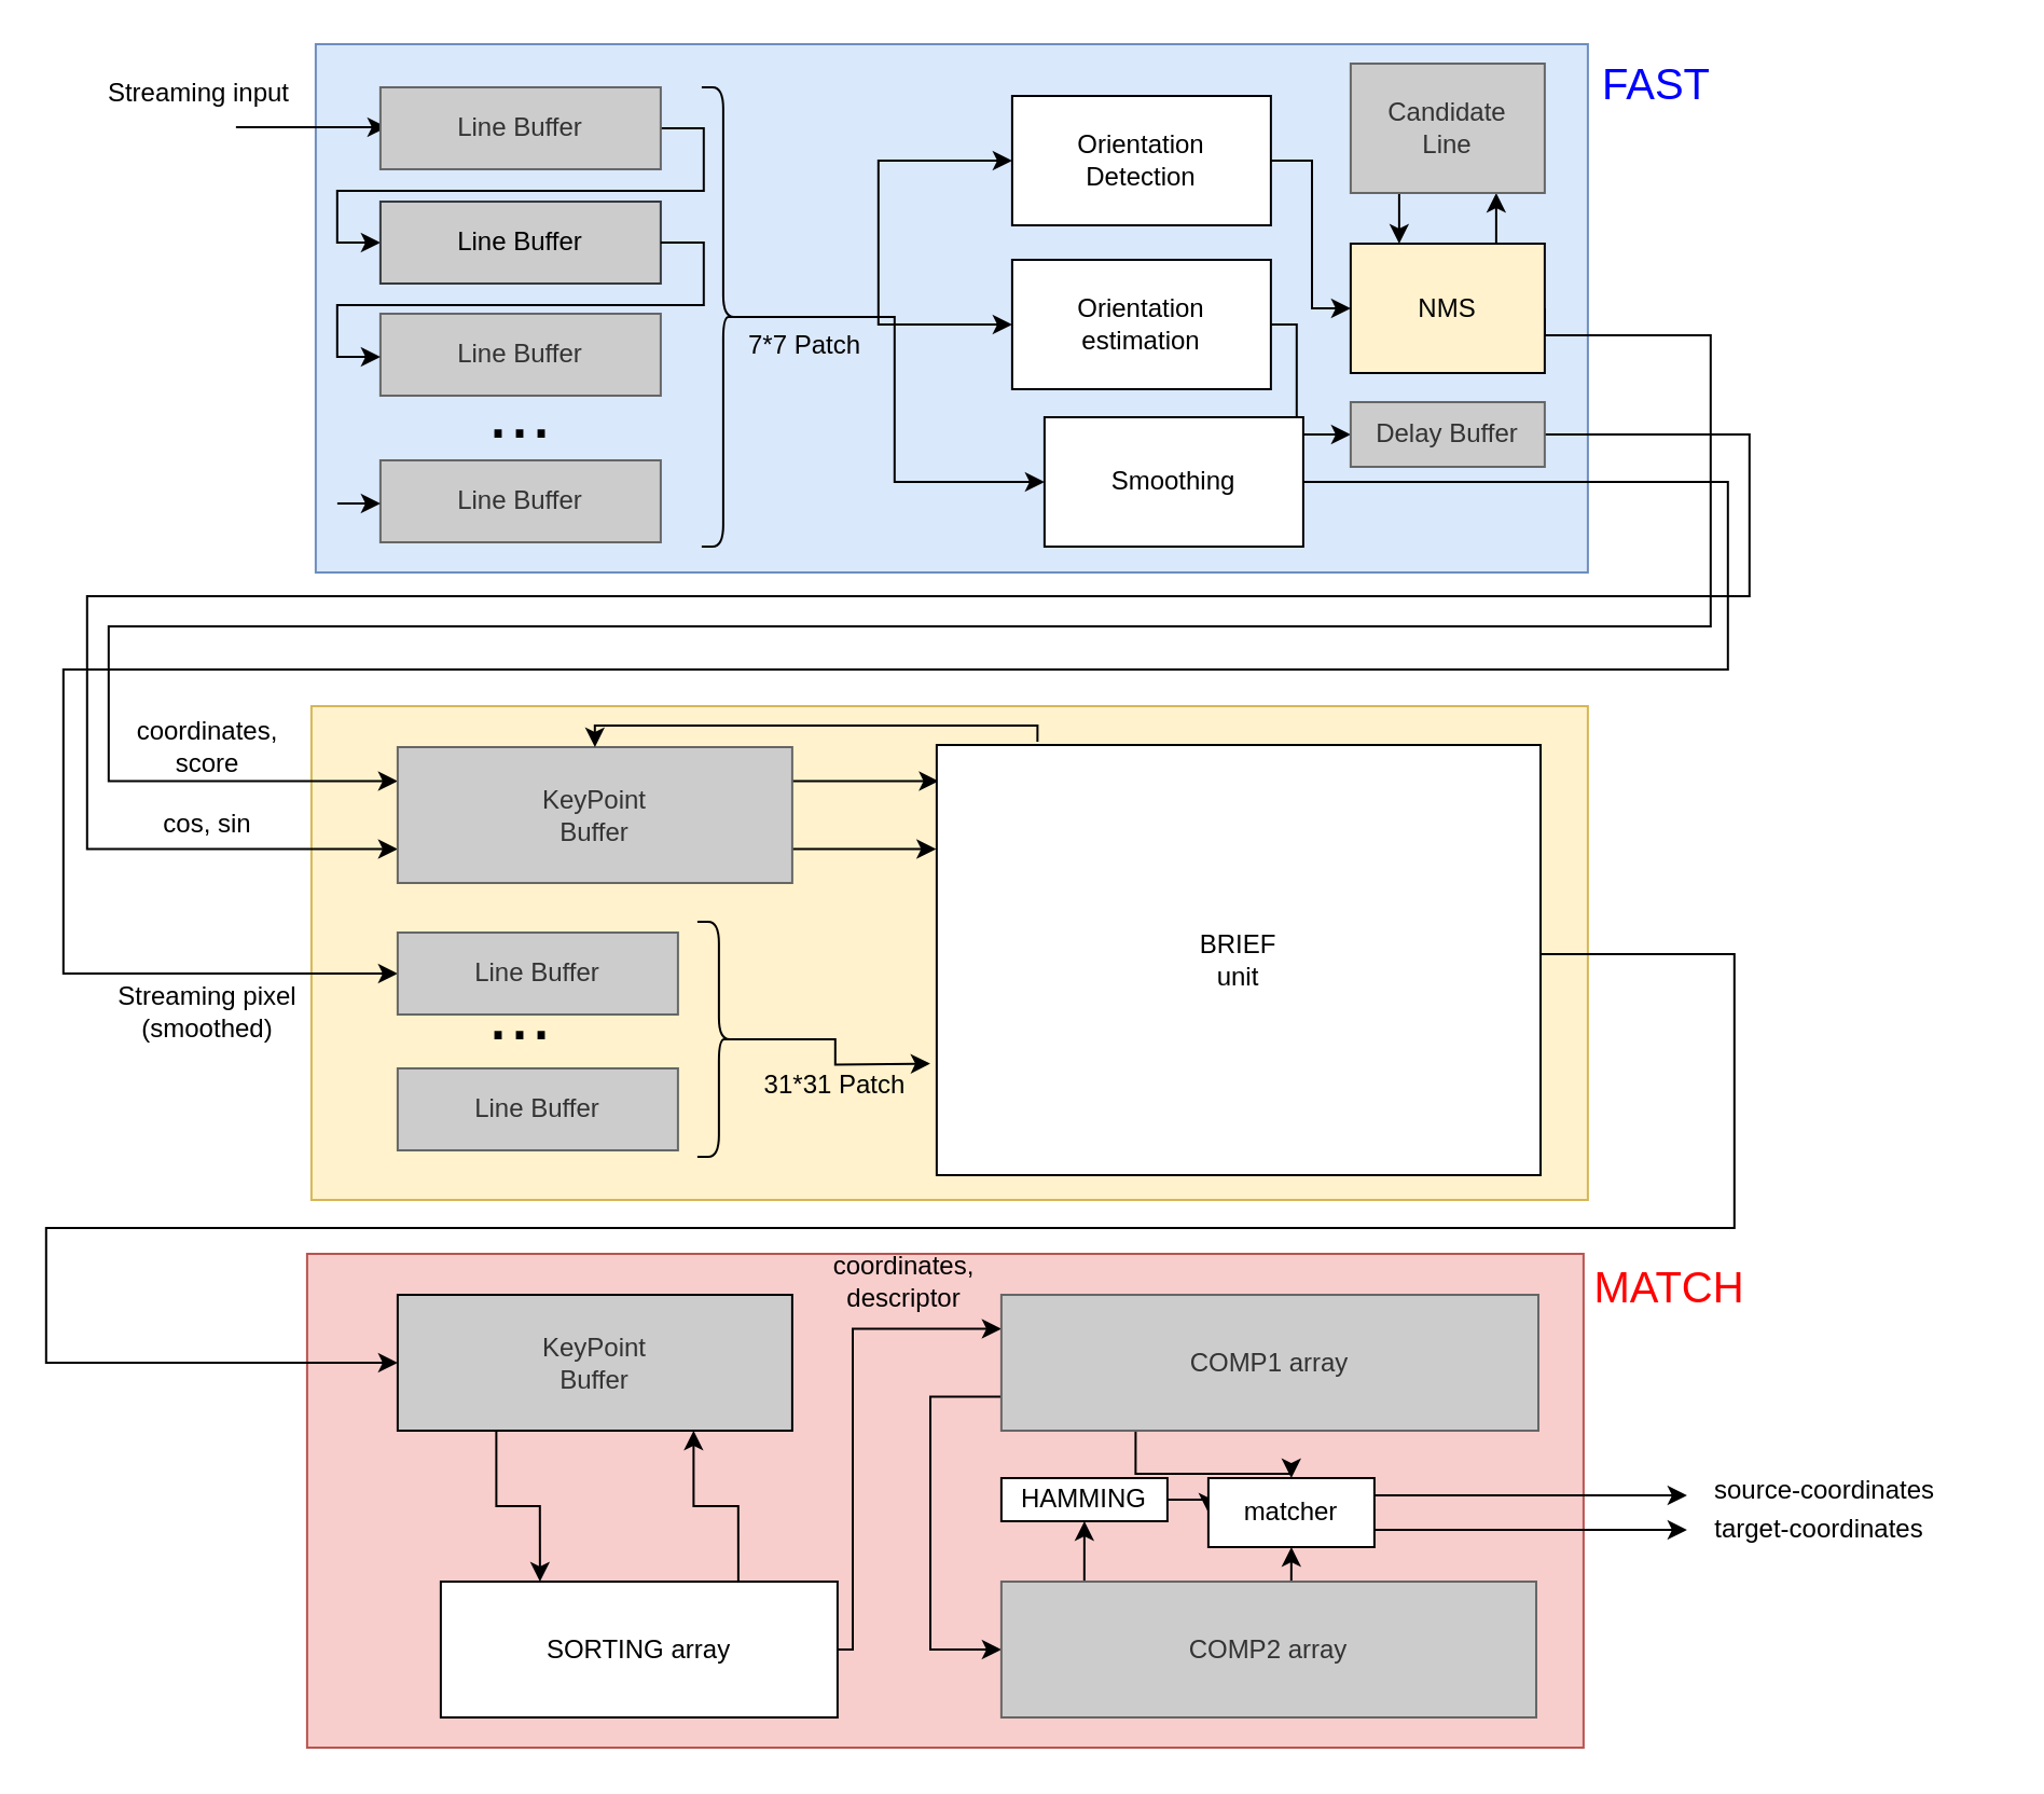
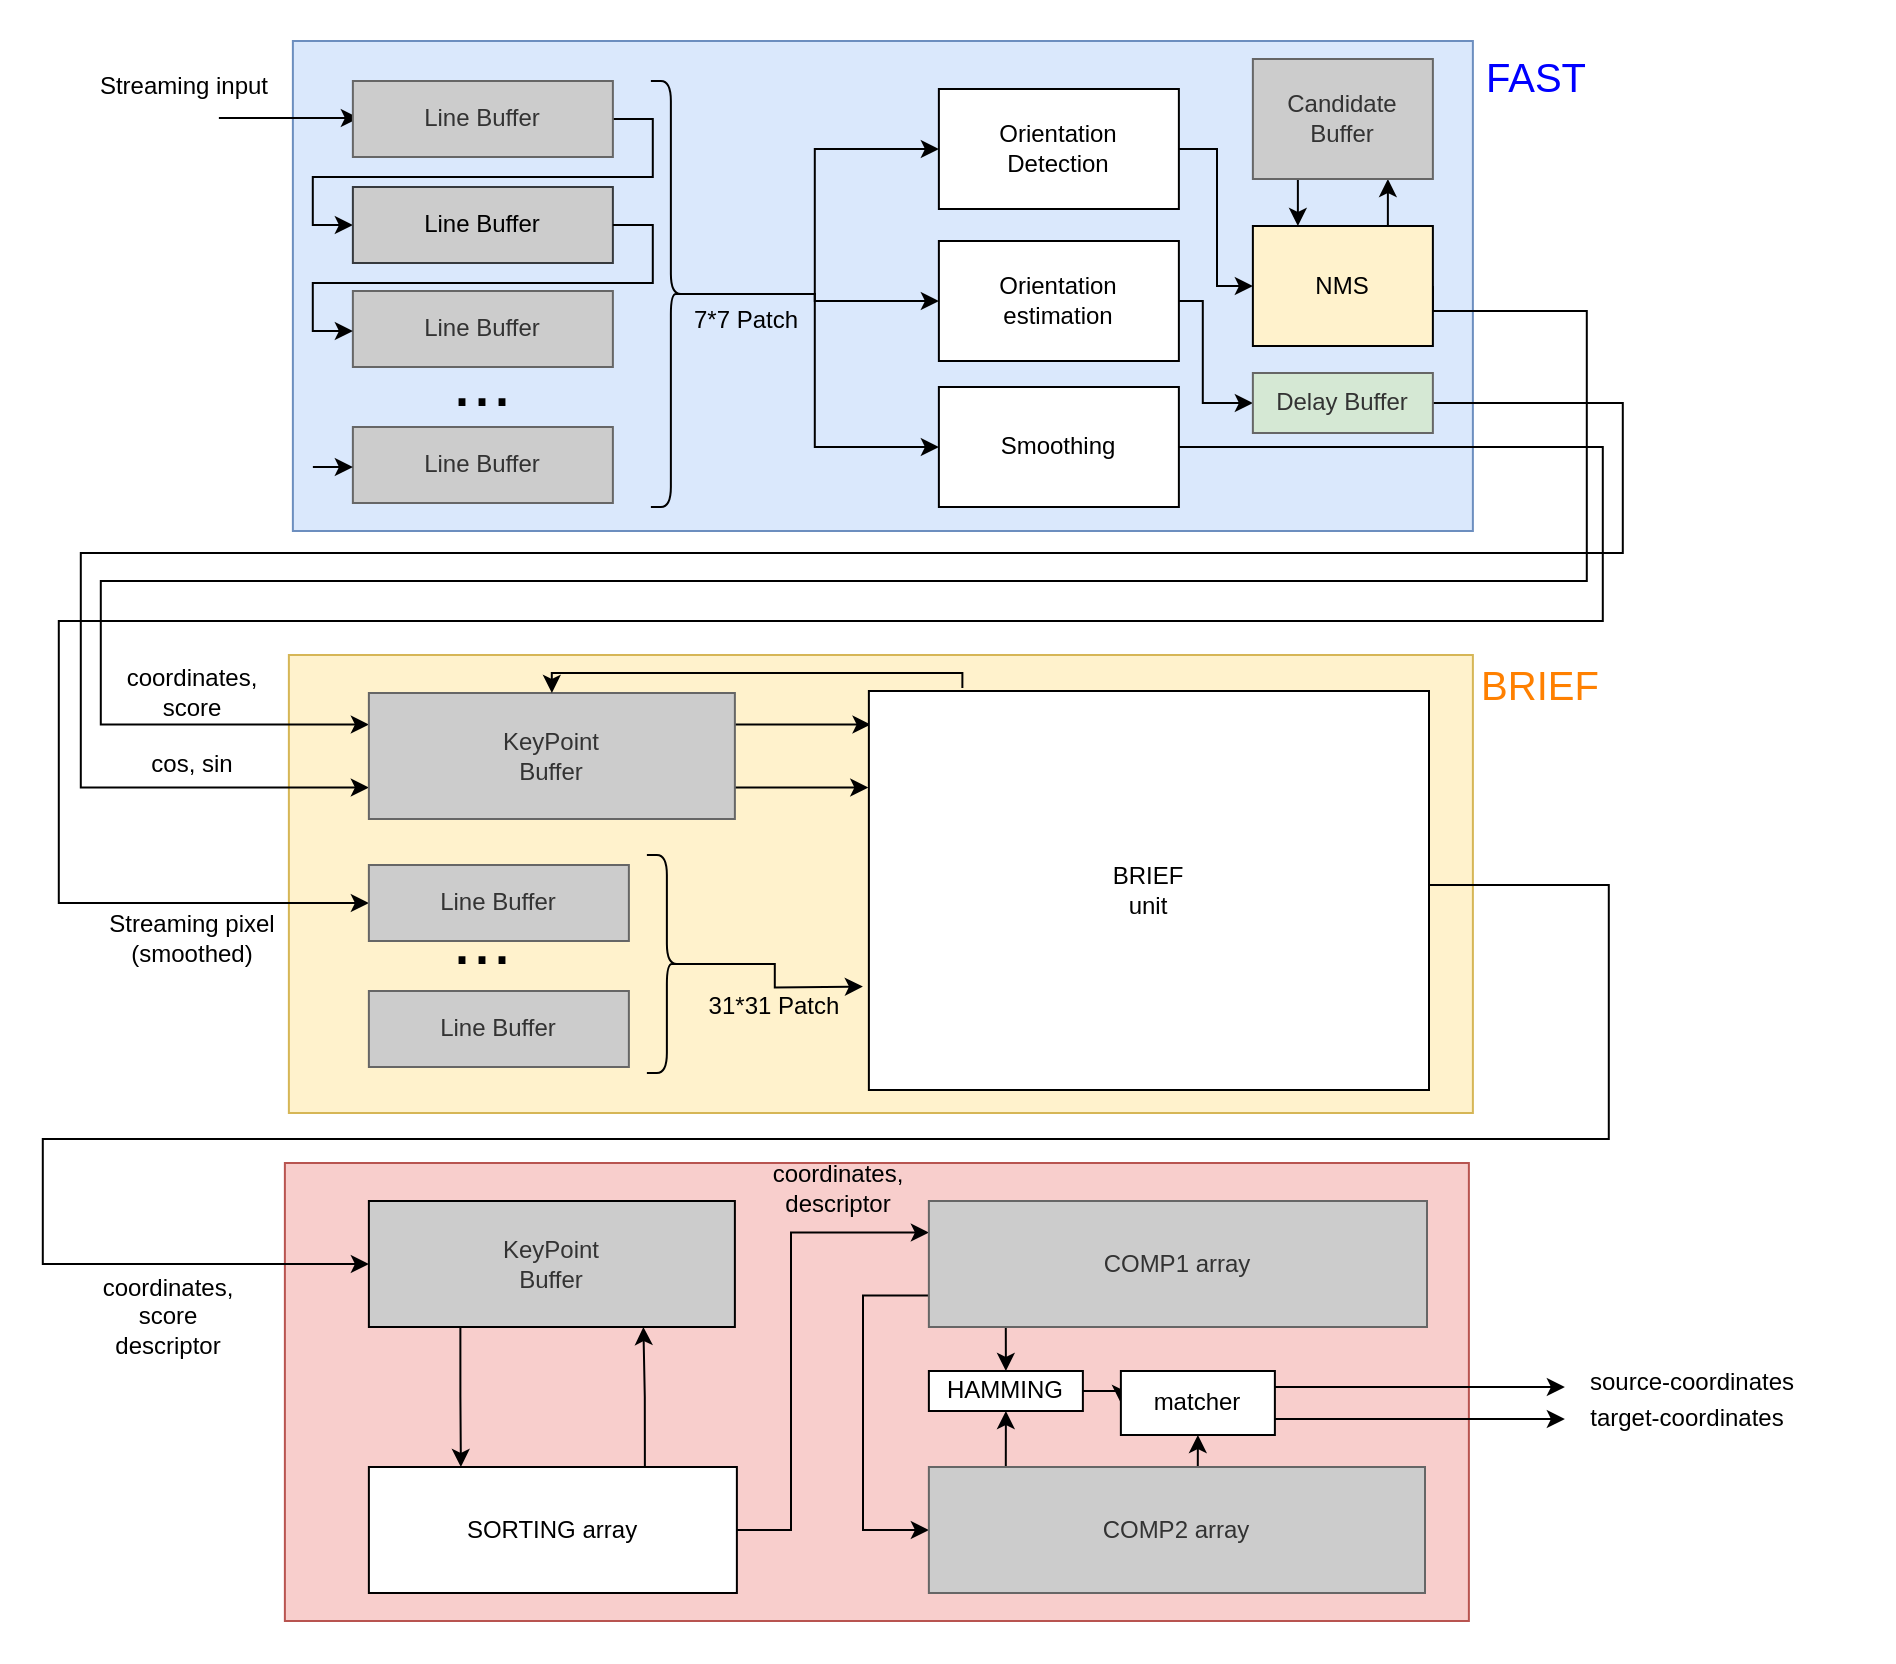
- <mxCell id="16" value="Candidate&lt;br&gt;Line" style="rounded=0;whiteSpace=wrap;html=1;fillColor=#CCCCCC;fontColor=#333333;strokeColor=#666666;" vertex="1" parent="1"><mxGeometry x="625.94" y="29" width="90" height="60" as="geometry" /></mxCell>
+ <mxCell id="16" value="Candidate&lt;br&gt;Buffer" style="rounded=0;whiteSpace=wrap;html=1;fillColor=#CCCCCC;fontColor=#333333;strokeColor=#666666;" vertex="1" parent="1"><mxGeometry x="625.94" y="29" width="90" height="60" as="geometry" /></mxCell>
- <mxCell id="33" value="Delay Buffer" style="rounded=0;whiteSpace=wrap;html=1;fillColor=#CCCCCC;fontColor=#333333;strokeColor=#666666;" vertex="1" parent="1"><mxGeometry x="625.94" y="186" width="90" height="30" as="geometry" /></mxCell>
+ <mxCell id="33" value="Delay Buffer" style="rounded=0;whiteSpace=wrap;html=1;fillColor=#d5e8d4;fontColor=#333333;strokeColor=#666666;" vertex="1" parent="1"><mxGeometry x="625.94" y="186" width="90" height="30" as="geometry" /></mxCell>
- <mxCell id="30" value="Smoothing" style="rounded=0;whiteSpace=wrap;html=1;fillColor=#FFFFFF;" vertex="1" parent="1"><mxGeometry x="483.94" y="193" width="120" height="60" as="geometry" /></mxCell>
+ <mxCell id="30" value="Smoothing" style="rounded=0;whiteSpace=wrap;html=1;fillColor=#FFFFFF;" vertex="1" parent="1"><mxGeometry x="468.94" y="193" width="120" height="60" as="geometry" /></mxCell>
+ <mxCell id="69" value="&lt;font style=&quot;font-size: 20px&quot; color=&quot;#ff8000&quot;&gt;BRIEF&lt;/font&gt;" style="text;html=1;strokeColor=none;fillColor=none;align=center;verticalAlign=middle;whiteSpace=wrap;rounded=0;" vertex="1" parent="1"><mxGeometry x="740" y="327" width="60" height="30" as="geometry" /></mxCell>
- <mxCell id="70" value="&lt;font style=&quot;font-size: 20px&quot; color=&quot;#ff0000&quot;&gt;MATCH&lt;/font&gt;" style="text;html=1;strokeColor=none;fillColor=none;align=center;verticalAlign=middle;whiteSpace=wrap;rounded=0;" vertex="1" parent="1"><mxGeometry x="744" y="581" width="60" height="30" as="geometry" /></mxCell>
+ <mxCell id="65" value="coordinates, score&lt;br&gt;descriptor" style="text;html=1;strokeColor=none;fillColor=none;align=center;verticalAlign=middle;whiteSpace=wrap;rounded=0;" vertex="1" parent="1"><mxGeometry x="33.94" y="643" width="100" height="30" as="geometry" /></mxCell>
- <mxCell id="50" style="edgeStyle=orthogonalEdgeStyle;rounded=0;orthogonalLoop=1;jettySize=auto;html=1;exitX=0.25;exitY=1;exitDx=0;exitDy=0;" edge="1" parent="1" source="52" target="60"><mxGeometry relative="1" as="geometry" /></mxCell>
+ <mxCell id="50" style="edgeStyle=orthogonalEdgeStyle;rounded=0;orthogonalLoop=1;jettySize=auto;html=1;exitX=0.25;exitY=1;exitDx=0;exitDy=0;entryX=0.5;entryY=0;entryDx=0;entryDy=0;" edge="1" parent="1" source="52" target="57"><mxGeometry relative="1" as="geometry" /></mxCell>
- <mxCell id="49" value="SORTING array" style="rounded=0;whiteSpace=wrap;html=1;" vertex="1" parent="1"><mxGeometry x="203.94" y="733" width="184" height="63" as="geometry" /></mxCell>
+ <mxCell id="49" value="SORTING array" style="rounded=0;whiteSpace=wrap;html=1;" vertex="1" parent="1"><mxGeometry x="183.94" y="733" width="184" height="63" as="geometry" /></mxCell>
